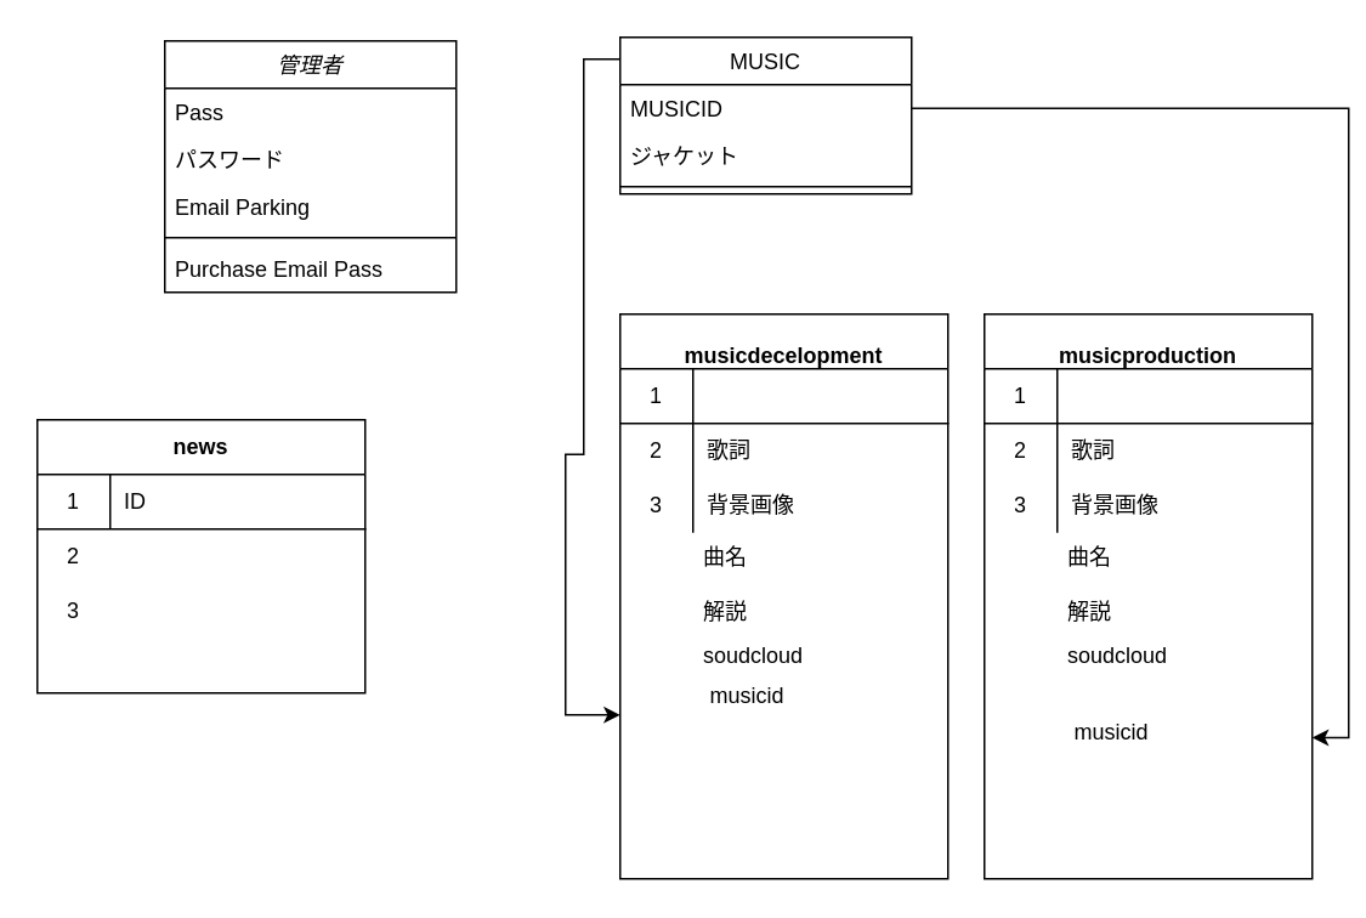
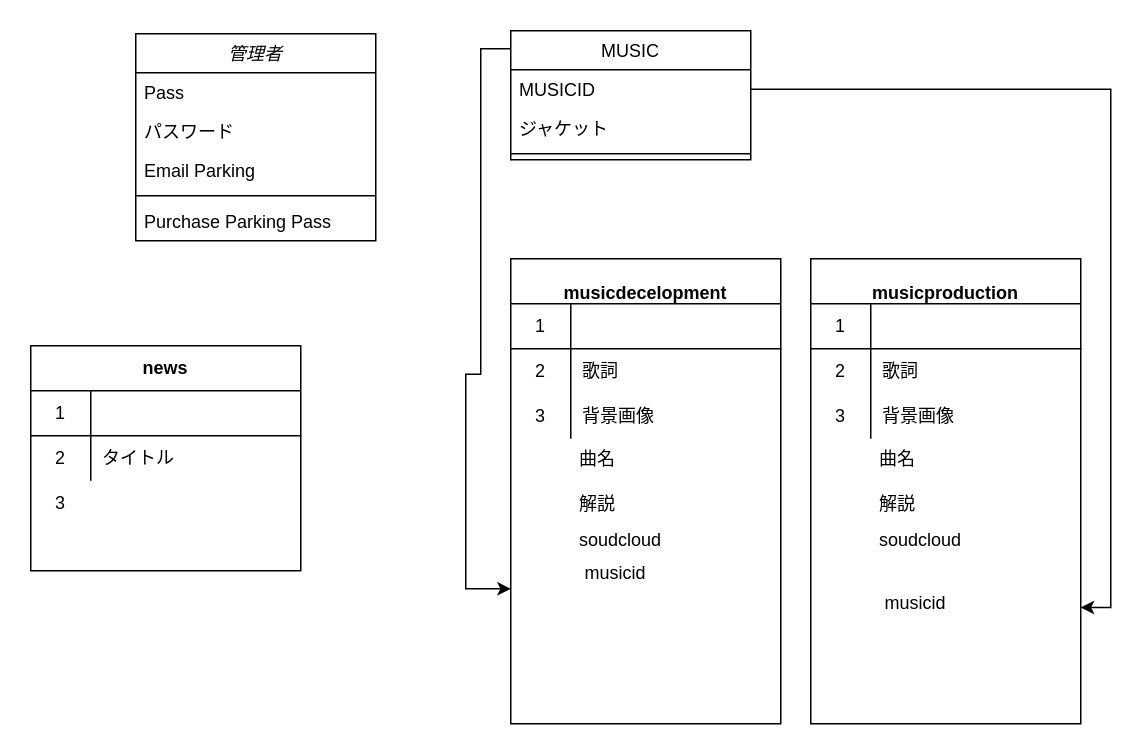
- <mxCell id="7" value="Purchase Email Pass" style="text;align=left;verticalAlign=top;spacingLeft=4;spacingRight=4;overflow=hidden;rotatable=0;points=[[0,0.5],[1,0.5]];portConstraint=eastwest;" parent="2" vertex="1"><mxGeometry y="112" width="160" height="26" as="geometry" /></mxCell>
+ <mxCell id="7" value="Purchase Parking Pass" style="text;align=left;verticalAlign=top;spacingLeft=4;spacingRight=4;overflow=hidden;rotatable=0;points=[[0,0.5],[1,0.5]];portConstraint=eastwest;" parent="2" vertex="1"><mxGeometry y="112" width="160" height="26" as="geometry" /></mxCell>
- <mxCell id="43" value="ID" style="shape=partialRectangle;html=1;whiteSpace=wrap;connectable=0;fillColor=none;top=0;left=0;bottom=0;right=0;align=left;spacingLeft=6;overflow=hidden;" vertex="1" parent="41"><mxGeometry x="40" width="140" height="30" as="geometry" /></mxCell>
+ <mxCell id="46" value="タイトル" style="shape=partialRectangle;html=1;whiteSpace=wrap;connectable=0;fillColor=none;top=0;left=0;bottom=0;right=0;align=left;spacingLeft=6;overflow=hidden;" vertex="1" parent="44"><mxGeometry x="40" width="140" height="30" as="geometry" /></mxCell>
